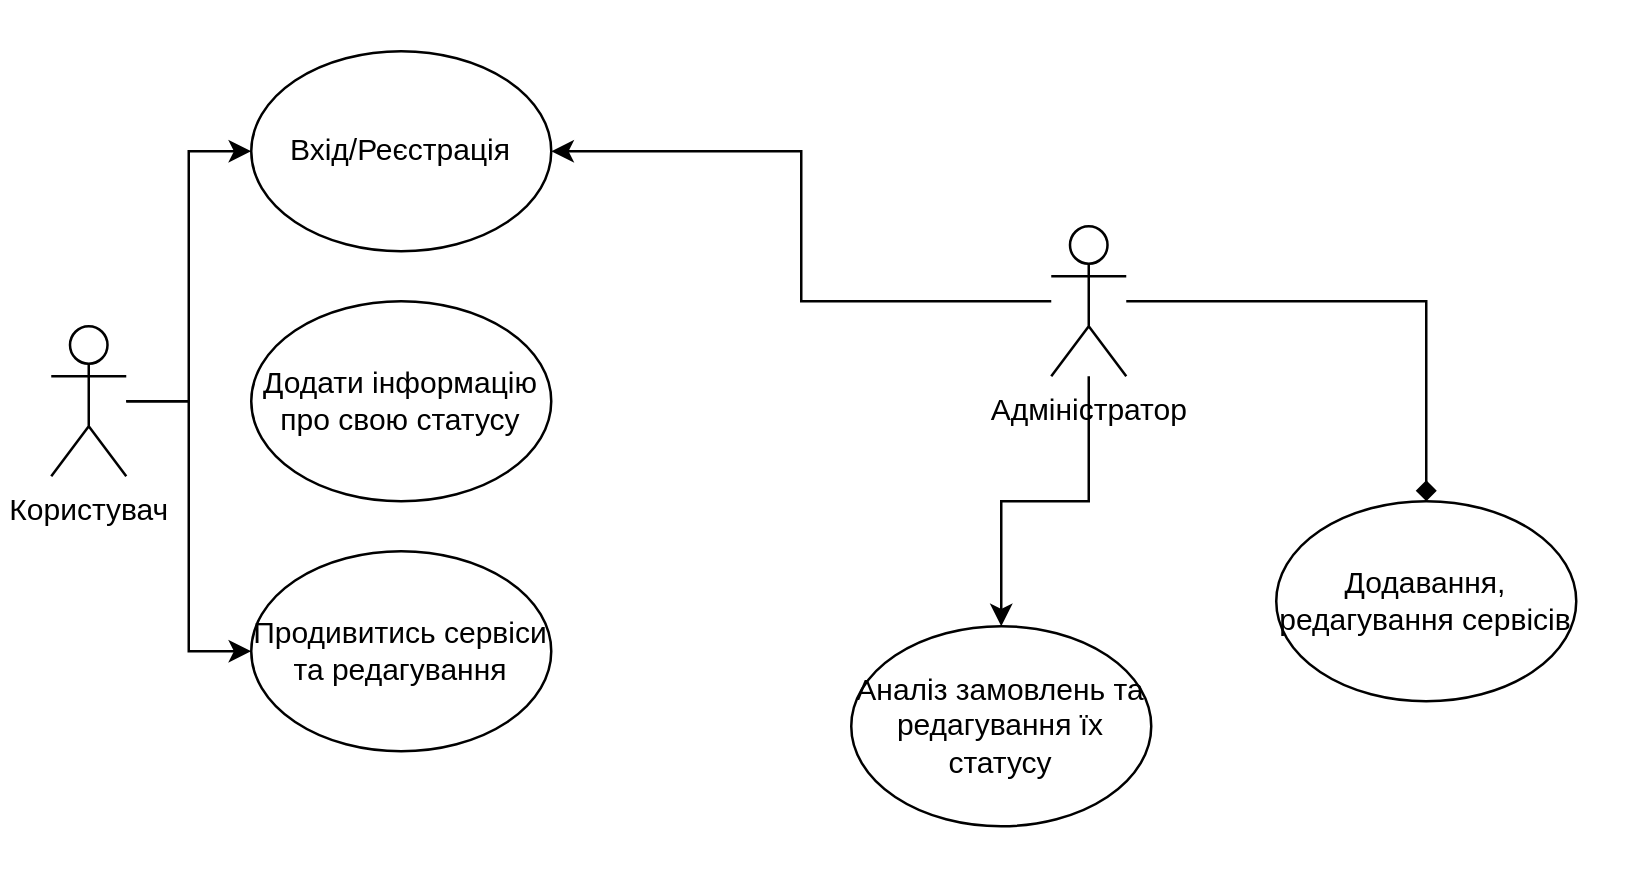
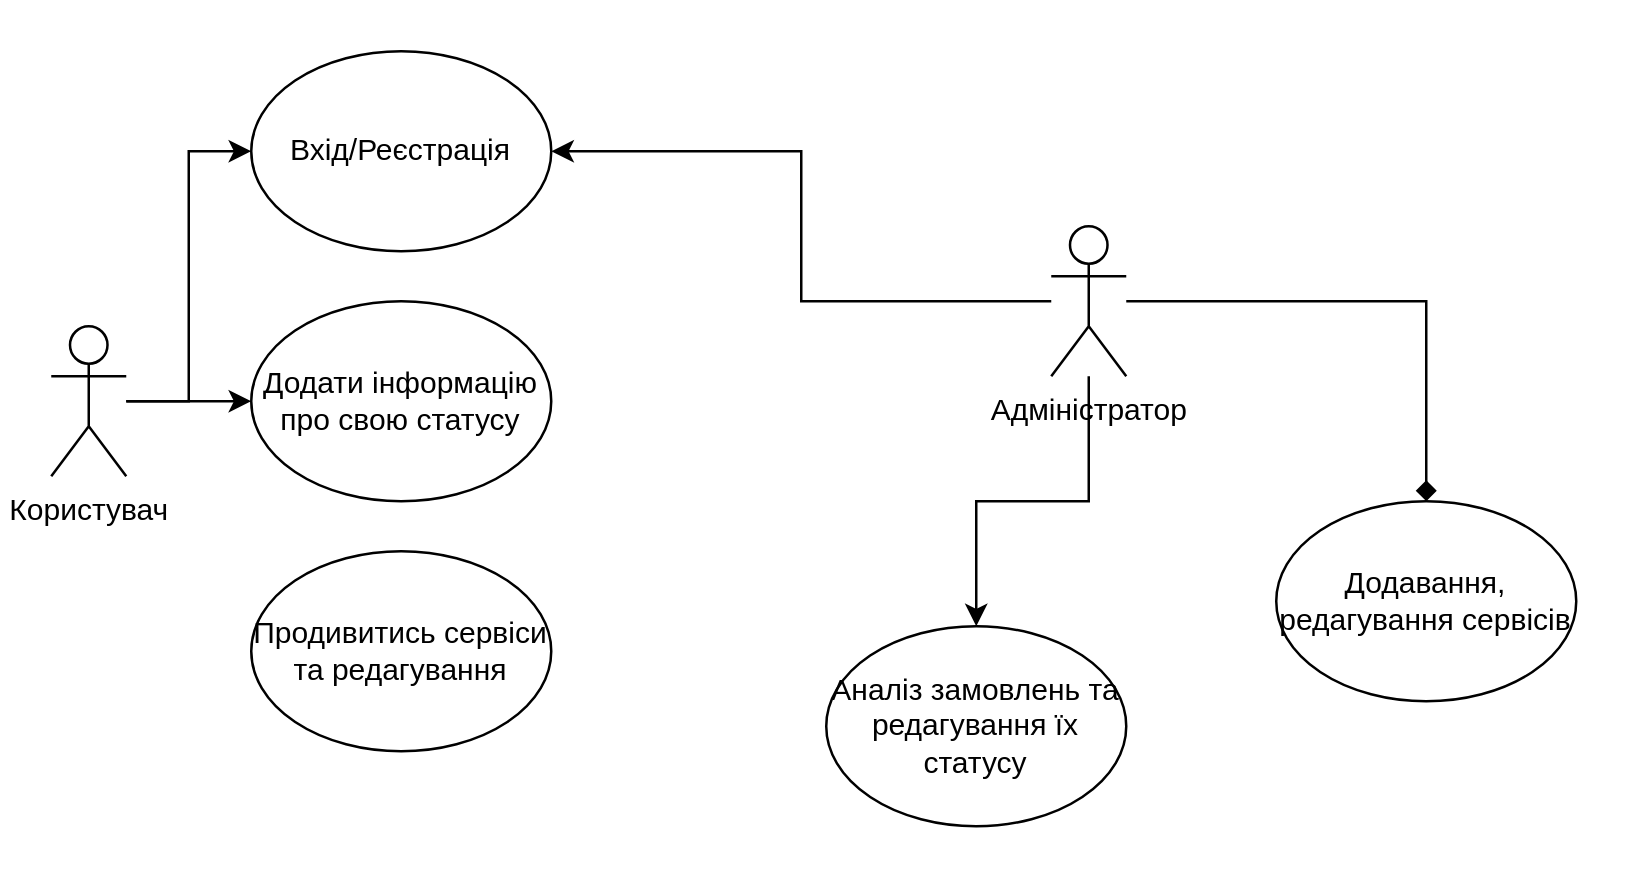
+ <mxCell id="3" style="edgeStyle=orthogonalEdgeStyle;rounded=0;orthogonalLoop=1;jettySize=auto;html=1;entryX=0;entryY=0.5;entryDx=0;entryDy=0;" parent="1" source="5" target="7" edge="1"><mxGeometry relative="1" as="geometry" /></mxCell>
- <mxCell id="4" style="edgeStyle=orthogonalEdgeStyle;rounded=0;orthogonalLoop=1;jettySize=auto;html=1;entryX=0;entryY=0.5;entryDx=0;entryDy=0;" parent="1" source="5" target="8" edge="1"><mxGeometry relative="1" as="geometry" /></mxCell>
- <mxCell id="14" value="Аналіз замовлень та редагування їх статусу" style="ellipse;whiteSpace=wrap;html=1;" parent="1" vertex="1"><mxGeometry x="340" y="250" width="120" height="80" as="geometry" /></mxCell>
+ <mxCell id="14" value="Аналіз замовлень та редагування їх статусу" style="ellipse;whiteSpace=wrap;html=1;" parent="1" vertex="1"><mxGeometry x="330" y="250" width="120" height="80" as="geometry" /></mxCell>
